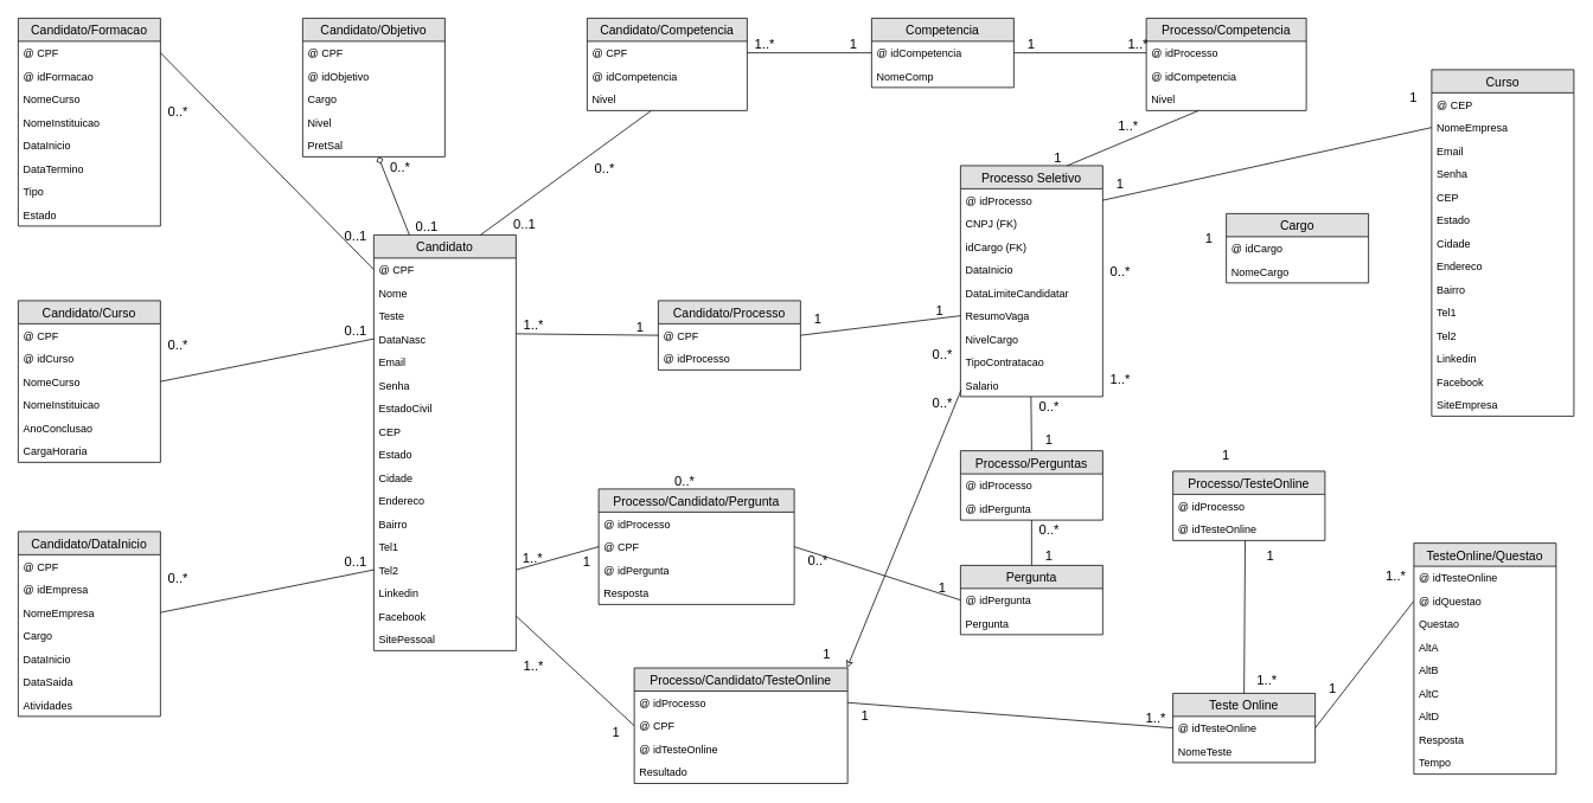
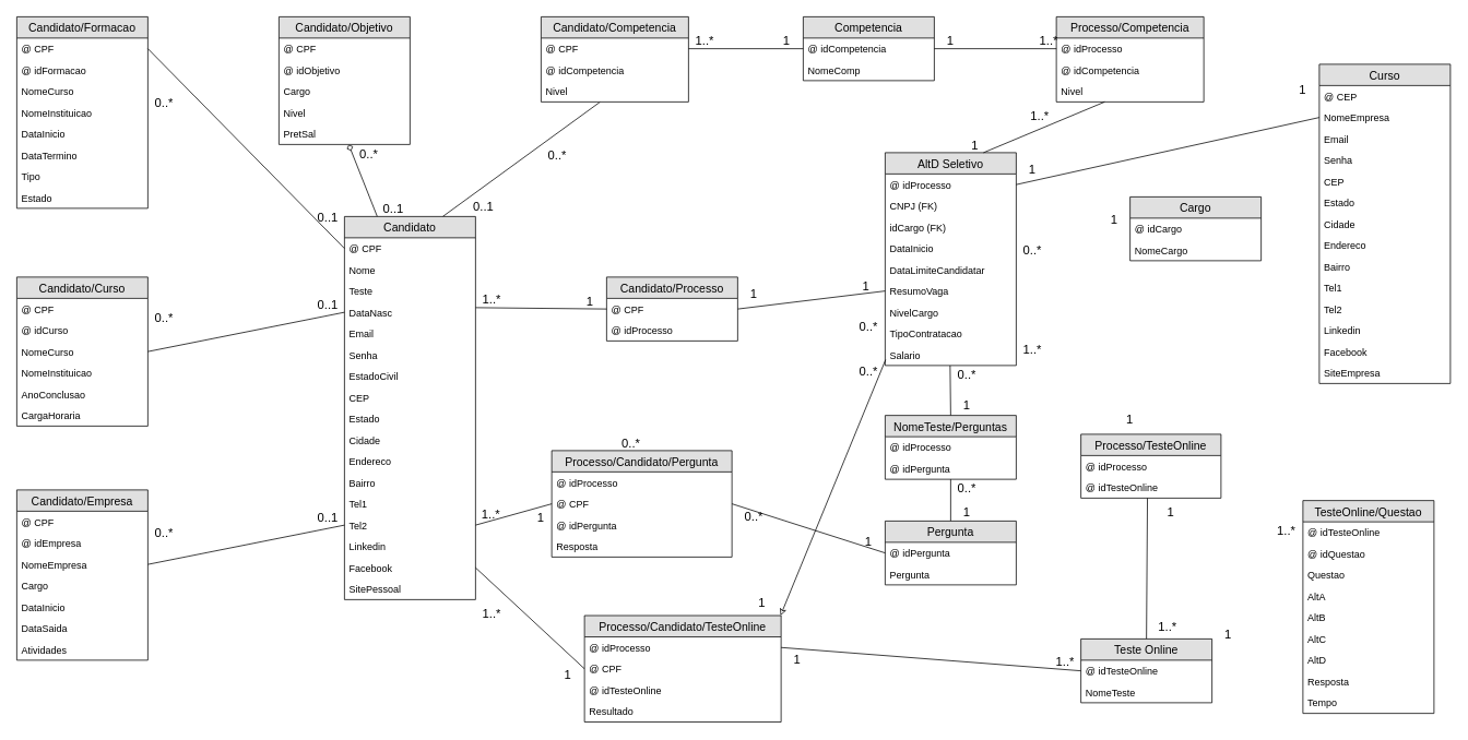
- <mxCell id="63" value="Processo Seletivo" style="swimlane;fontStyle=0;childLayout=stackLayout;horizontal=1;startSize=26;fillColor=#e0e0e0;horizontalStack=0;resizeParent=1;resizeParentMax=0;resizeLast=0;collapsible=1;marginBottom=0;swimlaneFillColor=#ffffff;align=center;fontSize=14;" parent="1" vertex="1"><mxGeometry x="1080" y="186" width="160" height="260" as="geometry" /></mxCell>
+ <mxCell id="63" value="AltD Seletivo" style="swimlane;fontStyle=0;childLayout=stackLayout;horizontal=1;startSize=26;fillColor=#e0e0e0;horizontalStack=0;resizeParent=1;resizeParentMax=0;resizeLast=0;collapsible=1;marginBottom=0;swimlaneFillColor=#ffffff;align=center;fontSize=14;" parent="1" vertex="1"><mxGeometry x="1080" y="186" width="160" height="260" as="geometry" /></mxCell>
- <mxCell id="91" value="Processo/Perguntas" style="swimlane;fontStyle=0;childLayout=stackLayout;horizontal=1;startSize=26;fillColor=#e0e0e0;horizontalStack=0;resizeParent=1;resizeParentMax=0;resizeLast=0;collapsible=1;marginBottom=0;swimlaneFillColor=#ffffff;align=center;fontSize=14;" parent="1" vertex="1"><mxGeometry x="1080" y="507" width="160" height="78" as="geometry" /></mxCell>
+ <mxCell id="91" value="NomeTeste/Perguntas" style="swimlane;fontStyle=0;childLayout=stackLayout;horizontal=1;startSize=26;fillColor=#e0e0e0;horizontalStack=0;resizeParent=1;resizeParentMax=0;resizeLast=0;collapsible=1;marginBottom=0;swimlaneFillColor=#ffffff;align=center;fontSize=14;" parent="1" vertex="1"><mxGeometry x="1080" y="507" width="160" height="78" as="geometry" /></mxCell>
- <mxCell id="44" value="Candidato/DataInicio" style="swimlane;fontStyle=0;childLayout=stackLayout;horizontal=1;startSize=26;fillColor=#e0e0e0;horizontalStack=0;resizeParent=1;resizeParentMax=0;resizeLast=0;collapsible=1;marginBottom=0;swimlaneFillColor=#ffffff;align=center;fontSize=14;" parent="1" vertex="1"><mxGeometry x="20" y="598" width="160" height="208" as="geometry" /></mxCell>
+ <mxCell id="44" value="Candidato/Empresa" style="swimlane;fontStyle=0;childLayout=stackLayout;horizontal=1;startSize=26;fillColor=#e0e0e0;horizontalStack=0;resizeParent=1;resizeParentMax=0;resizeLast=0;collapsible=1;marginBottom=0;swimlaneFillColor=#ffffff;align=center;fontSize=14;" parent="1" vertex="1"><mxGeometry x="20" y="598" width="160" height="208" as="geometry" /></mxCell>
- <mxCell id="102" style="edgeStyle=none;rounded=0;orthogonalLoop=1;jettySize=auto;html=1;exitX=1;exitY=0.5;exitDx=0;exitDy=0;entryX=0;entryY=0.5;entryDx=0;entryDy=0;endArrow=none;endFill=0;" parent="1" source="103" target="108" edge="1"><mxGeometry relative="1" as="geometry" /></mxCell>
